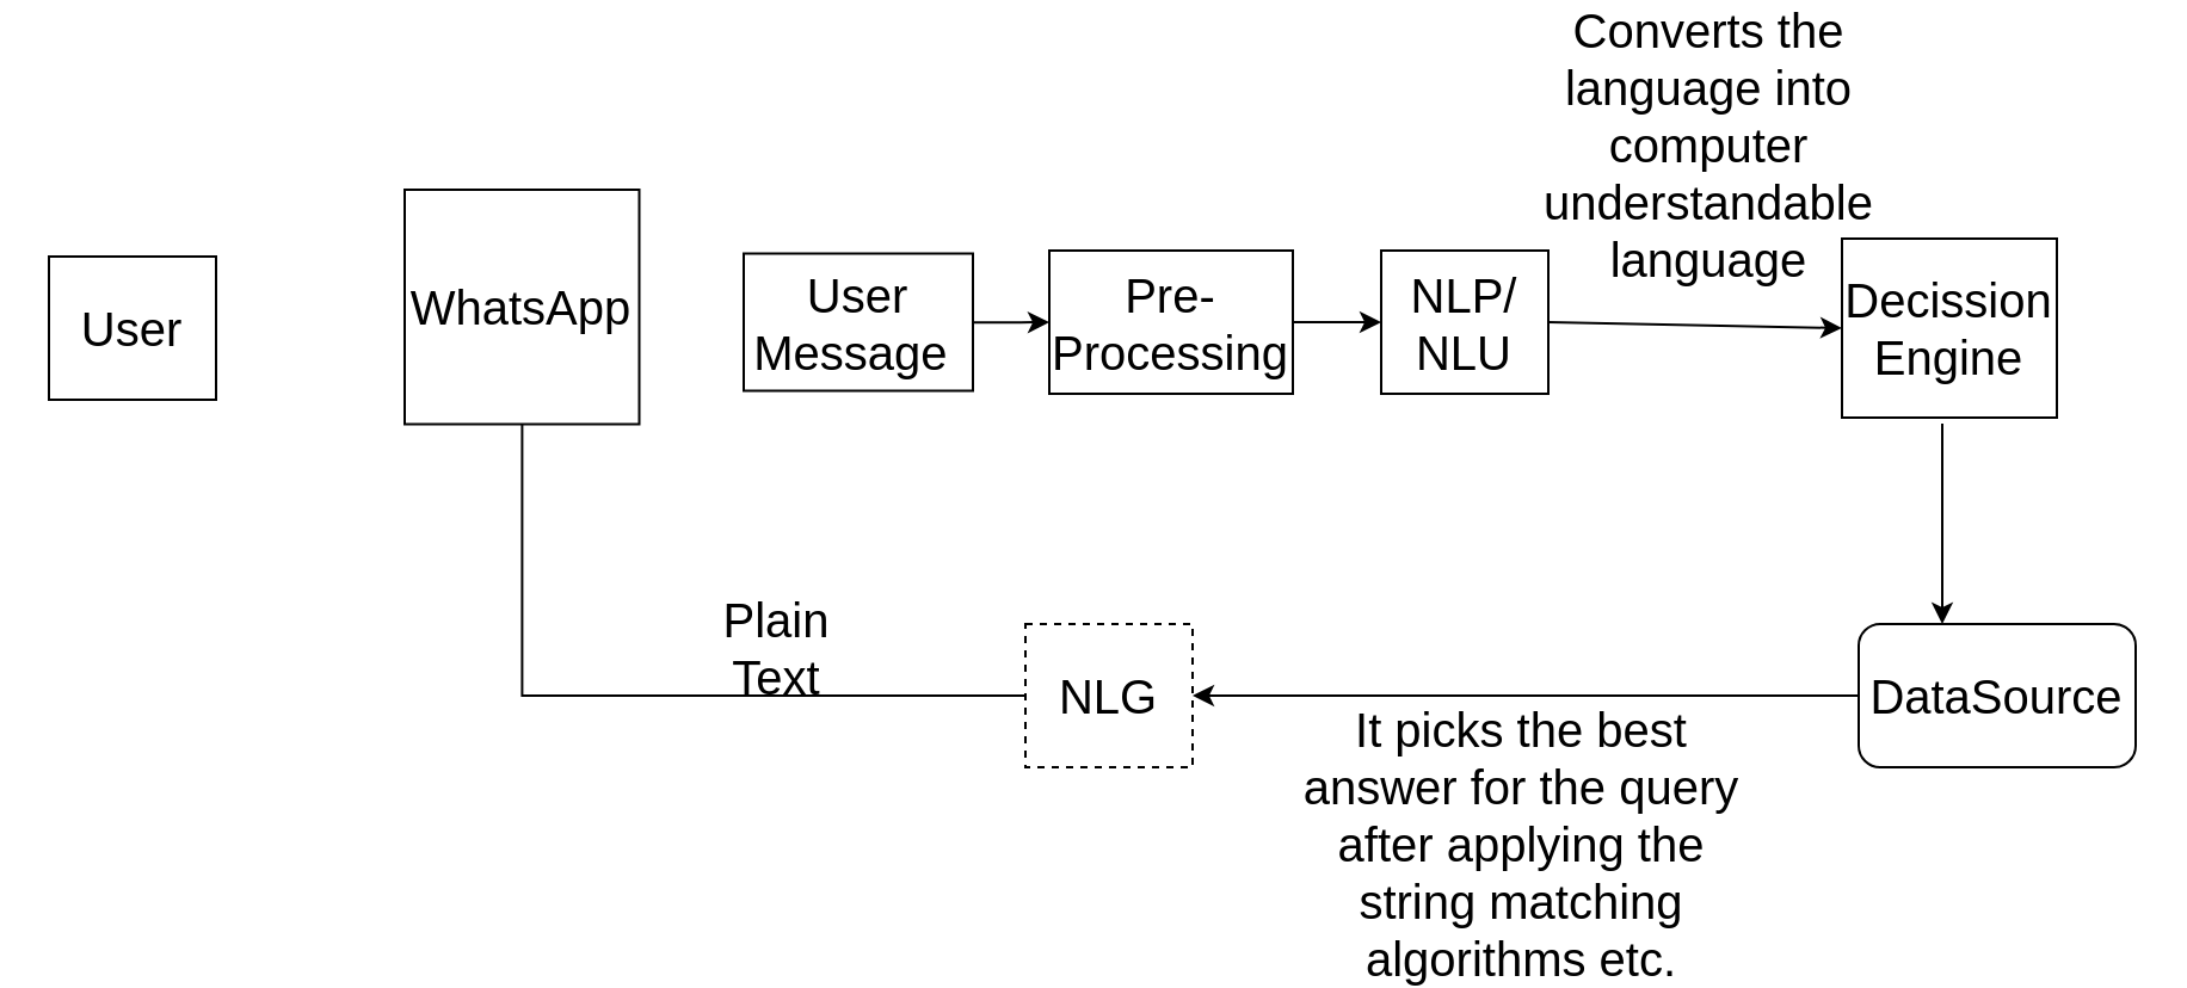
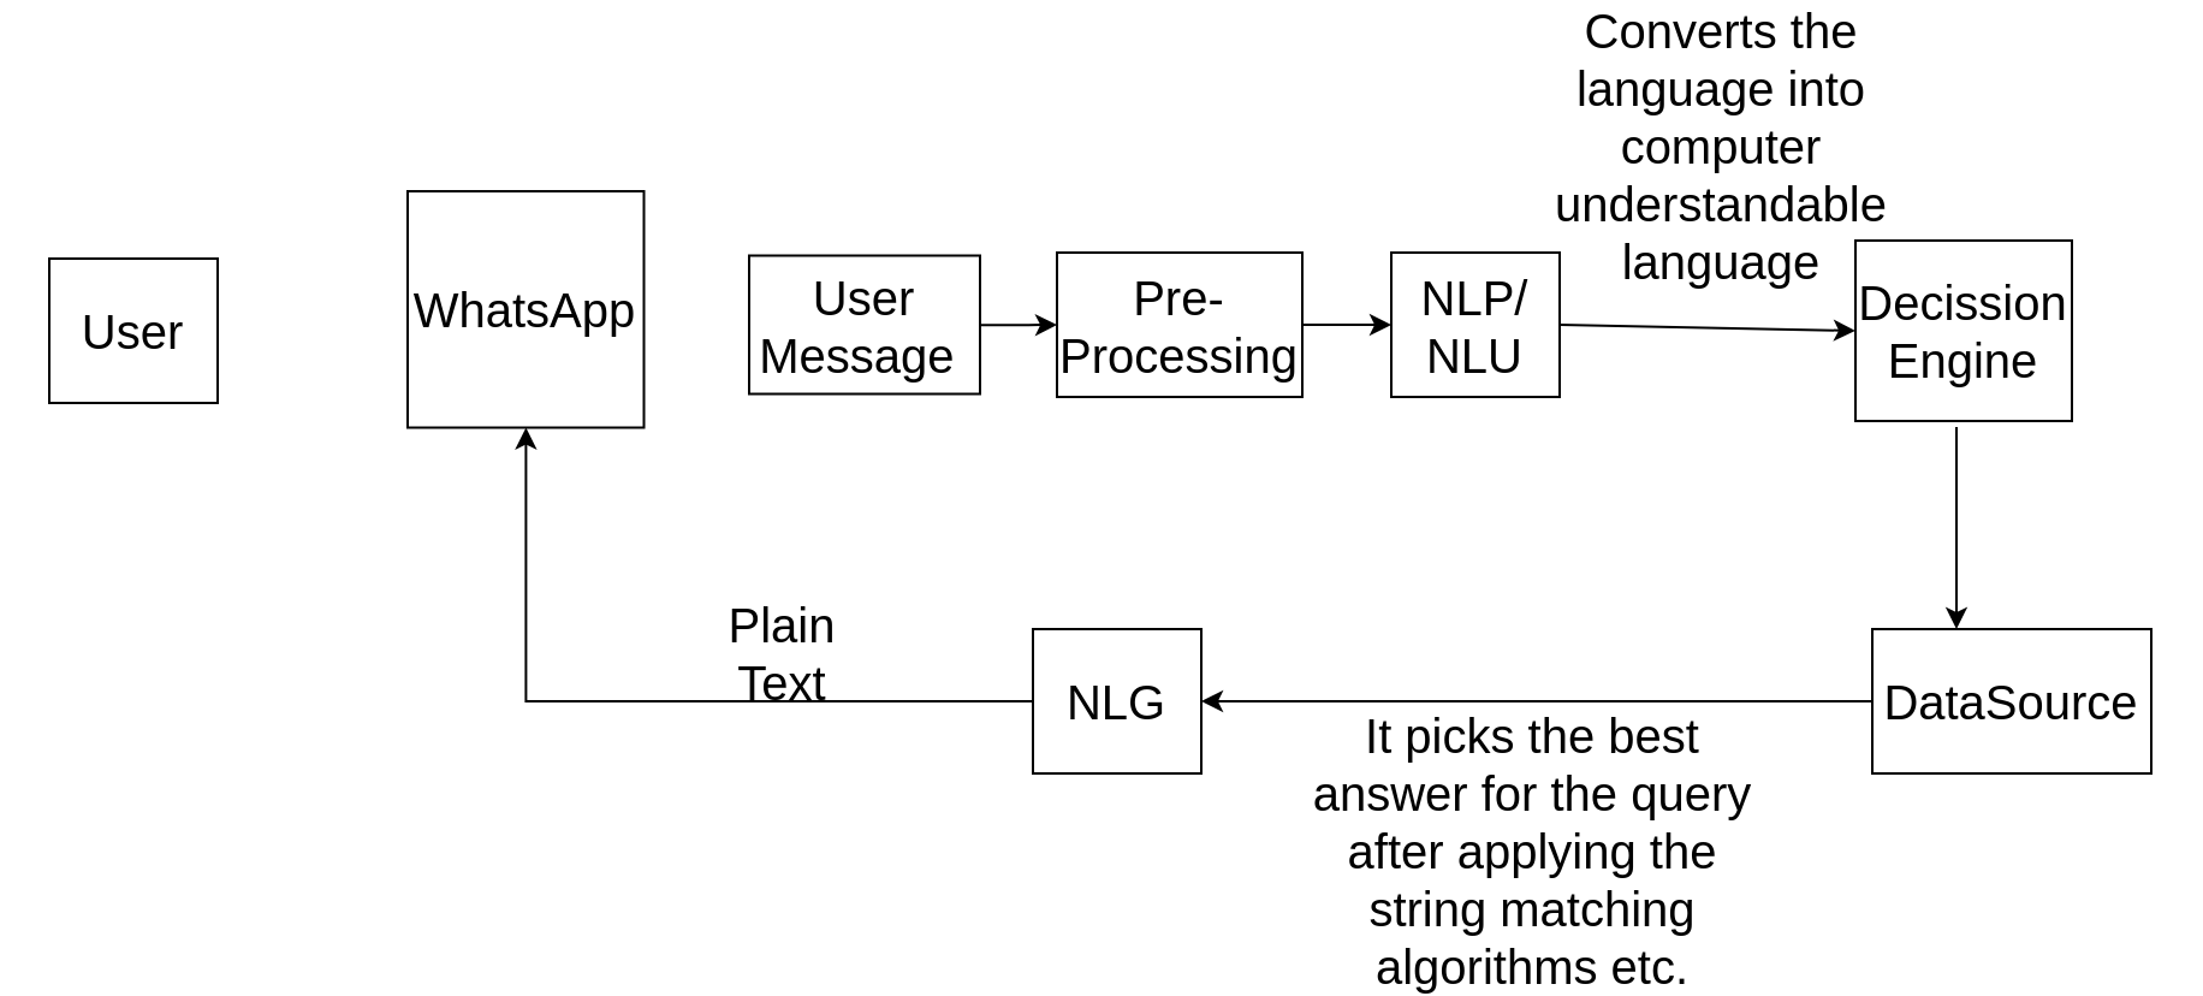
- <mxCell id="10" style="edgeStyle=orthogonalEdgeStyle;rounded=0;orthogonalLoop=1;jettySize=auto;html=1;endArrow=none;" parent="1" source="11" target="2" edge="1"><mxGeometry relative="1" as="geometry" /></mxCell>
+ <mxCell id="10" style="edgeStyle=orthogonalEdgeStyle;rounded=0;orthogonalLoop=1;jettySize=auto;html=1;" parent="1" source="11" target="2" edge="1"><mxGeometry relative="1" as="geometry" /></mxCell>
- <mxCell id="11" value="&lt;font style=&quot;font-size: 20px&quot;&gt;NLG&lt;/font&gt;" style="rounded=0;whiteSpace=wrap;html=1;dashed=1;" parent="1" vertex="1"><mxGeometry x="429" y="231" width="70" height="60" as="geometry" /></mxCell>
+ <mxCell id="11" value="&lt;font style=&quot;font-size: 20px&quot;&gt;NLG&lt;/font&gt;" style="rounded=0;whiteSpace=wrap;html=1;" parent="1" vertex="1"><mxGeometry x="429" y="231" width="70" height="60" as="geometry" /></mxCell>
- <mxCell id="9" value="&lt;font style=&quot;font-size: 20px&quot;&gt;DataSource&lt;/font&gt;" style="whiteSpace=wrap;html=1;rounded=1;" parent="1" vertex="1"><mxGeometry x="778" y="231" width="116" height="60" as="geometry" /></mxCell>
+ <mxCell id="9" value="&lt;font style=&quot;font-size: 20px&quot;&gt;DataSource&lt;/font&gt;" style="rounded=0;whiteSpace=wrap;html=1;" parent="1" vertex="1"><mxGeometry x="778" y="231" width="116" height="60" as="geometry" /></mxCell>
